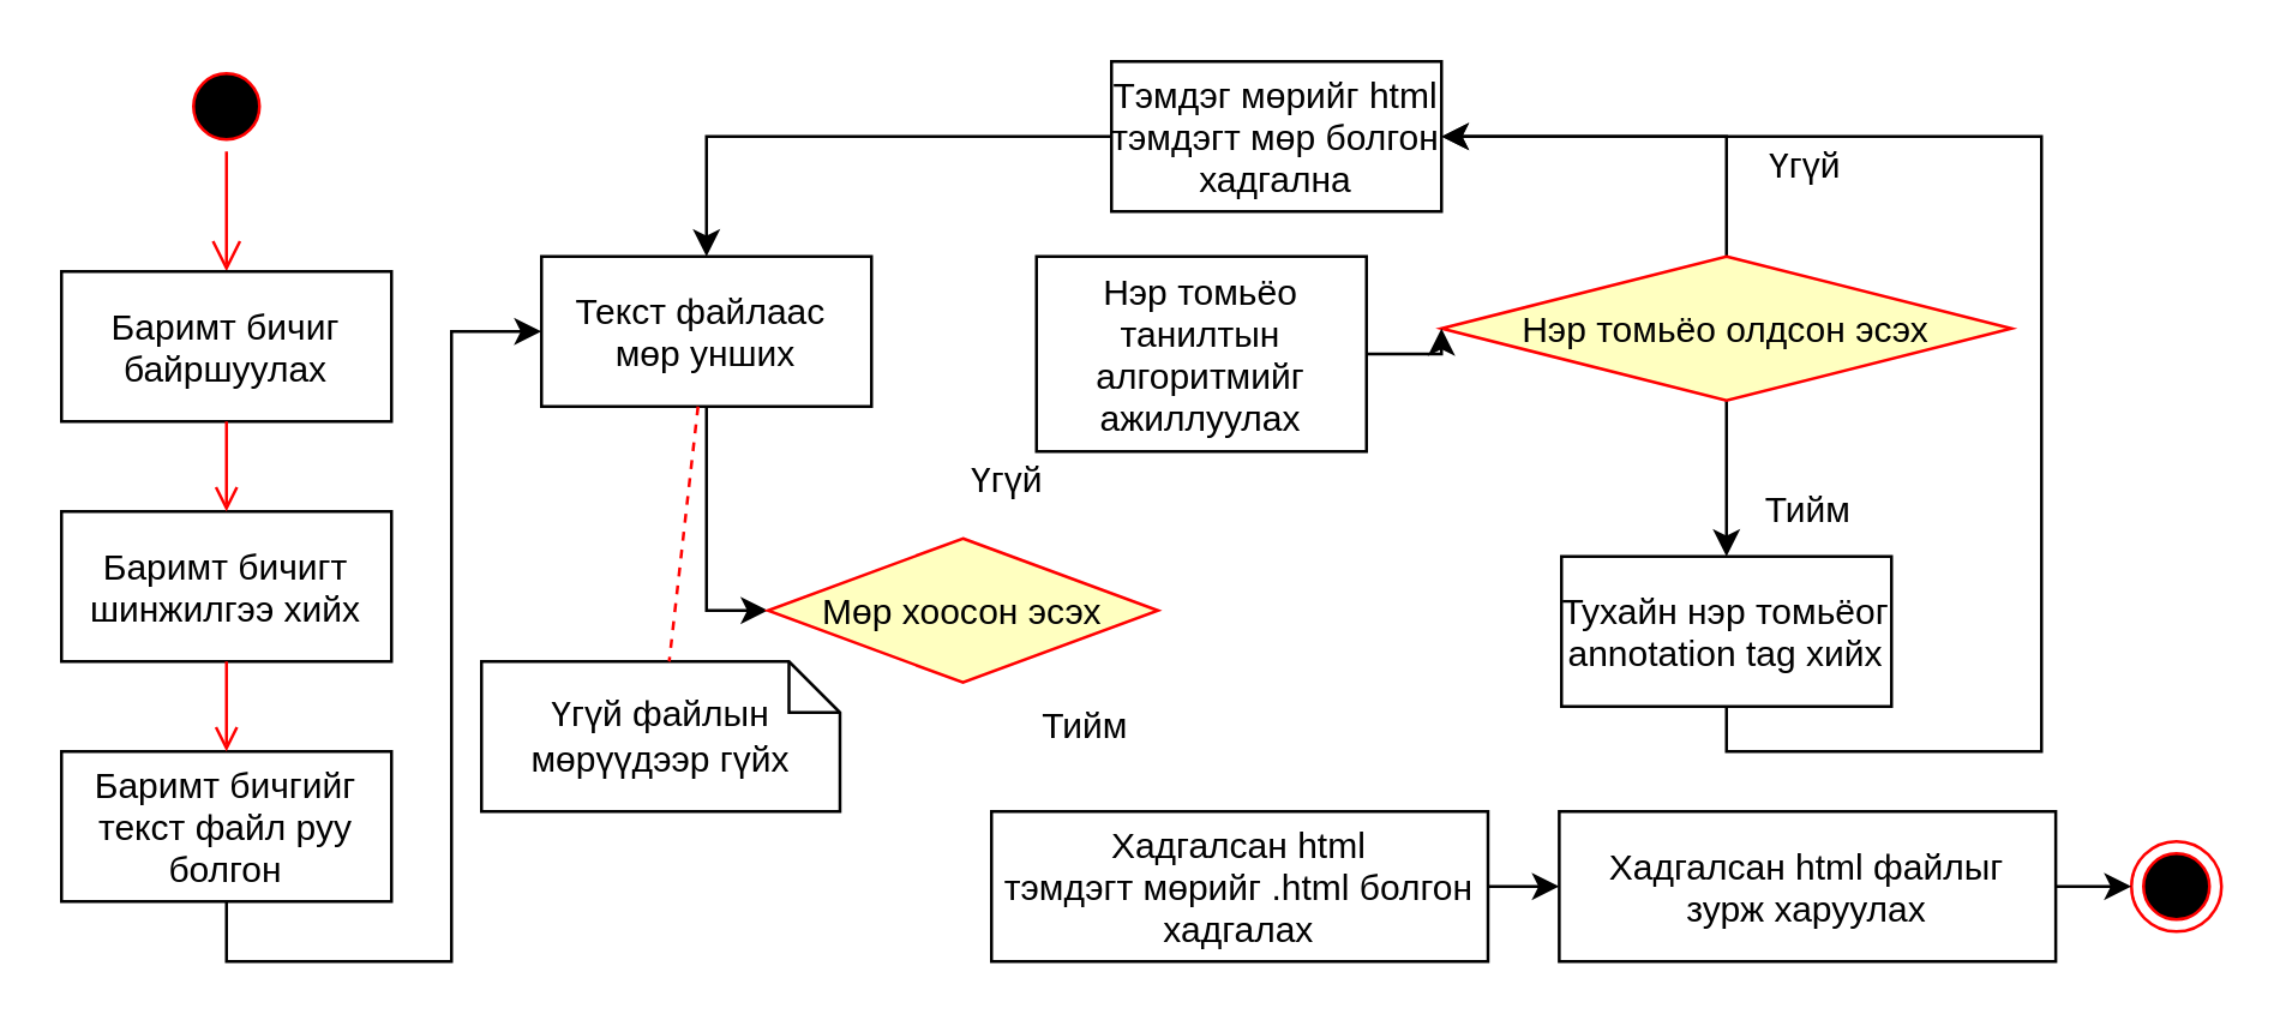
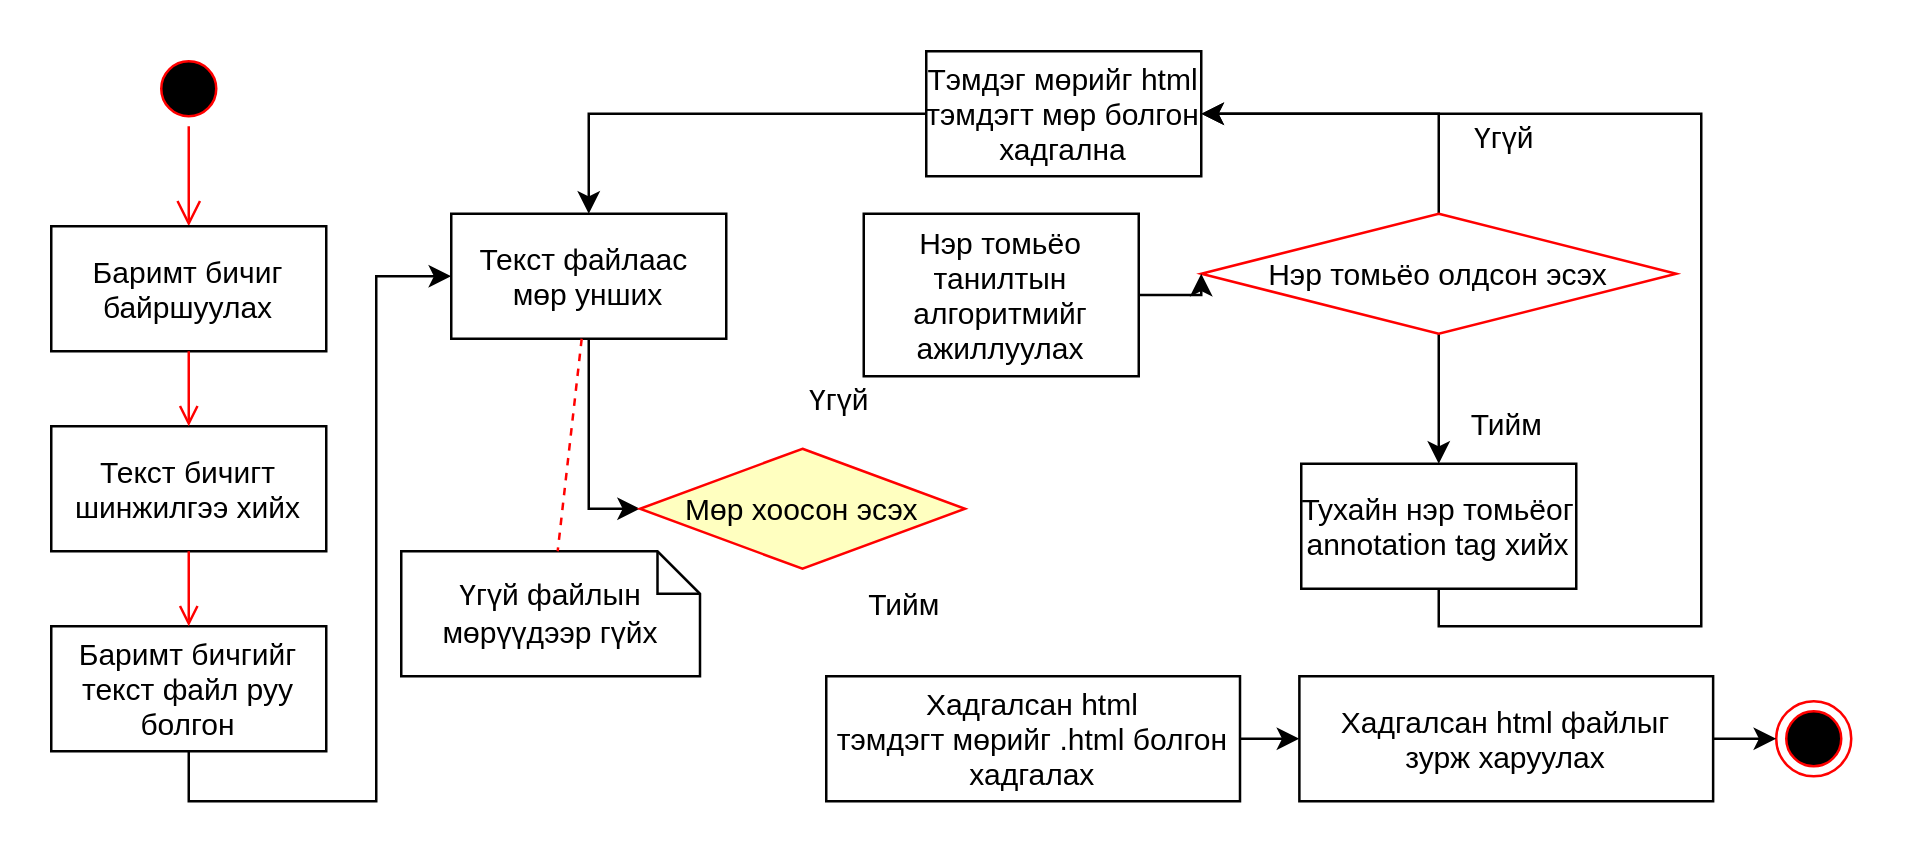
- <mxCell id="14" value="Нэр томьёо олдсон эсэх" style="rhombus;fillColor=#ffffc0;strokeColor=#ff0000;" parent="1" vertex="1"><mxGeometry x="480" y="85" width="190" height="48" as="geometry" /></mxCell>
+ <mxCell id="14" value="Нэр томьёо олдсон эсэх" style="rhombus;fillColor=#ffffff;strokeColor=#ff0000;" parent="1" vertex="1"><mxGeometry x="480" y="85" width="190" height="48" as="geometry" /></mxCell>
- <mxCell id="5" value="Баримт бичигт &#10;шинжилгээ хийх" style="" parent="1" vertex="1"><mxGeometry x="20" y="170" width="110" height="50" as="geometry" /></mxCell>
+ <mxCell id="5" value="Текст бичигт &#10;шинжилгээ хийх" style="" parent="1" vertex="1"><mxGeometry x="20" y="170" width="110" height="50" as="geometry" /></mxCell>
